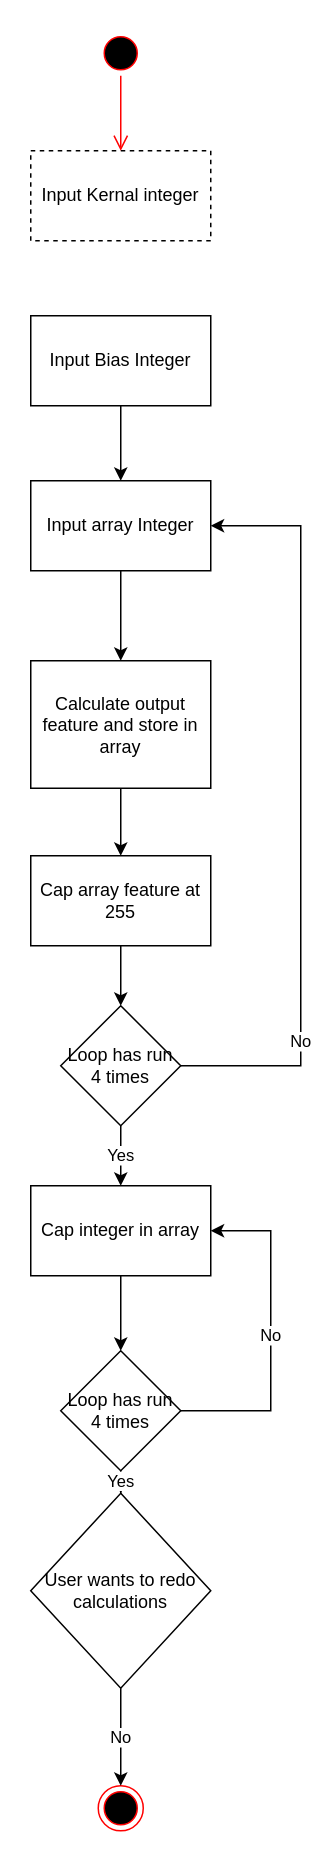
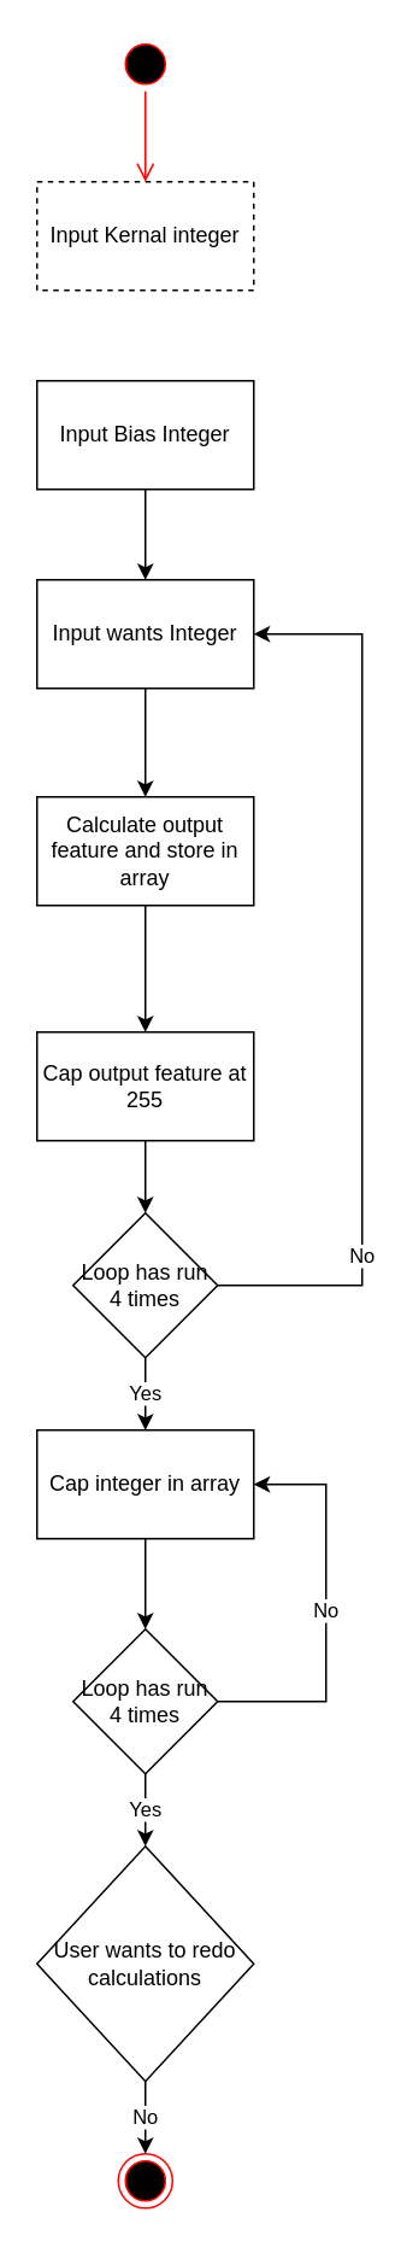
- <mxCell id="6" value="Input array Integer" style="rounded=0;whiteSpace=wrap;html=1;" parent="1" vertex="1"><mxGeometry x="20" y="320" width="120" height="60" as="geometry" /></mxCell>
+ <mxCell id="6" value="Input wants Integer" style="rounded=0;whiteSpace=wrap;html=1;" parent="1" vertex="1"><mxGeometry x="20" y="320" width="120" height="60" as="geometry" /></mxCell>
- <mxCell id="11" value="Calculate output feature and store in array" style="rounded=0;whiteSpace=wrap;html=1;" vertex="1" parent="1"><mxGeometry x="20" y="440" width="120" height="85" as="geometry" /></mxCell>
+ <mxCell id="11" value="Calculate output feature and store in array" style="rounded=0;whiteSpace=wrap;html=1;" vertex="1" parent="1"><mxGeometry x="20" y="440" width="120" height="60" as="geometry" /></mxCell>
- <mxCell id="13" value="Cap array feature at 255" style="rounded=0;whiteSpace=wrap;html=1;" vertex="1" parent="1"><mxGeometry x="20" y="570" width="120" height="60" as="geometry" /></mxCell>
+ <mxCell id="13" value="Cap output feature at 255" style="rounded=0;whiteSpace=wrap;html=1;" vertex="1" parent="1"><mxGeometry x="20" y="570" width="120" height="60" as="geometry" /></mxCell>
- <mxCell id="24" value="User wants to redo calculations" style="rhombus;whiteSpace=wrap;html=1;" vertex="1" parent="1"><mxGeometry x="20" y="995" width="120" height="130" as="geometry" /></mxCell>
+ <mxCell id="24" value="User wants to redo calculations" style="rhombus;whiteSpace=wrap;html=1;" vertex="1" parent="1"><mxGeometry x="20" y="1020" width="120" height="130" as="geometry" /></mxCell>
